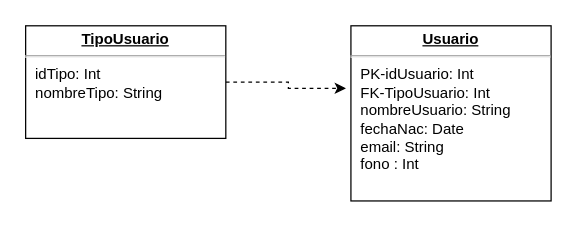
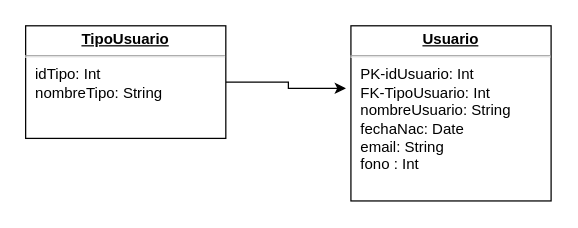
- <mxCell id="2" style="edgeStyle=orthogonalEdgeStyle;rounded=0;orthogonalLoop=1;jettySize=auto;html=1;entryX=-0.025;entryY=0.357;entryDx=0;entryDy=0;entryPerimeter=0;dashed=1;" edge="1" parent="1" source="3" target="4"><mxGeometry relative="1" as="geometry" /></mxCell>
+ <mxCell id="2" style="edgeStyle=orthogonalEdgeStyle;rounded=0;orthogonalLoop=1;jettySize=auto;html=1;entryX=-0.025;entryY=0.357;entryDx=0;entryDy=0;entryPerimeter=0;" edge="1" parent="1" source="3" target="4"><mxGeometry relative="1" as="geometry" /></mxCell>
